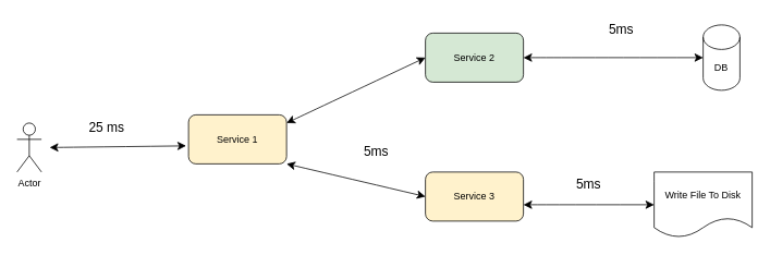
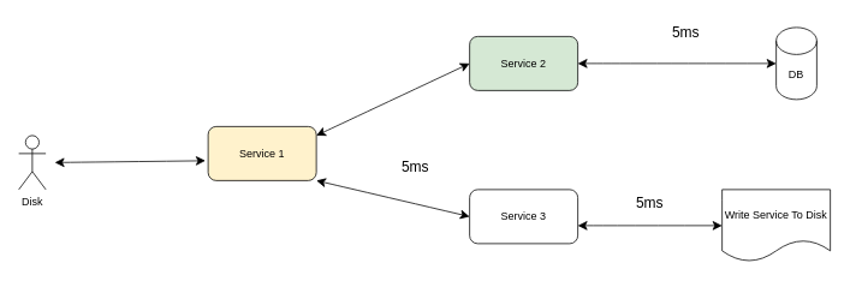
- <mxCell id="9" value="25 ms" style="text;html=1;align=center;verticalAlign=middle;whiteSpace=wrap;rounded=0;fontSize=16;" vertex="1" parent="1"><mxGeometry x="100" y="140" width="60" height="30" as="geometry" /></mxCell>
- <mxCell id="7" value="Actor" style="shape=umlActor;verticalLabelPosition=bottom;verticalAlign=top;html=1;outlineConnect=0;" vertex="1" parent="1"><mxGeometry x="20" y="150" width="30" height="60" as="geometry" /></mxCell>
+ <mxCell id="7" value="Disk" style="shape=umlActor;verticalLabelPosition=bottom;verticalAlign=top;html=1;outlineConnect=0;" vertex="1" parent="1"><mxGeometry x="20" y="150" width="30" height="60" as="geometry" /></mxCell>
- <mxCell id="13" value="Write File To Disk" style="shape=document;whiteSpace=wrap;html=1;boundedLbl=1;" vertex="1" parent="1"><mxGeometry x="800" y="210" width="120" height="80" as="geometry" /></mxCell>
+ <mxCell id="13" value="Write Service To Disk" style="shape=document;whiteSpace=wrap;html=1;boundedLbl=1;" vertex="1" parent="1"><mxGeometry x="800" y="210" width="120" height="80" as="geometry" /></mxCell>
- <mxCell id="4" value="Service 3" style="rounded=1;whiteSpace=wrap;html=1;fillColor=#fff2cc;" vertex="1" parent="1"><mxGeometry x="520" y="210" width="120" height="60" as="geometry" /></mxCell>
+ <mxCell id="4" value="Service 3" style="rounded=1;whiteSpace=wrap;html=1;" vertex="1" parent="1"><mxGeometry x="520" y="210" width="120" height="60" as="geometry" /></mxCell>
